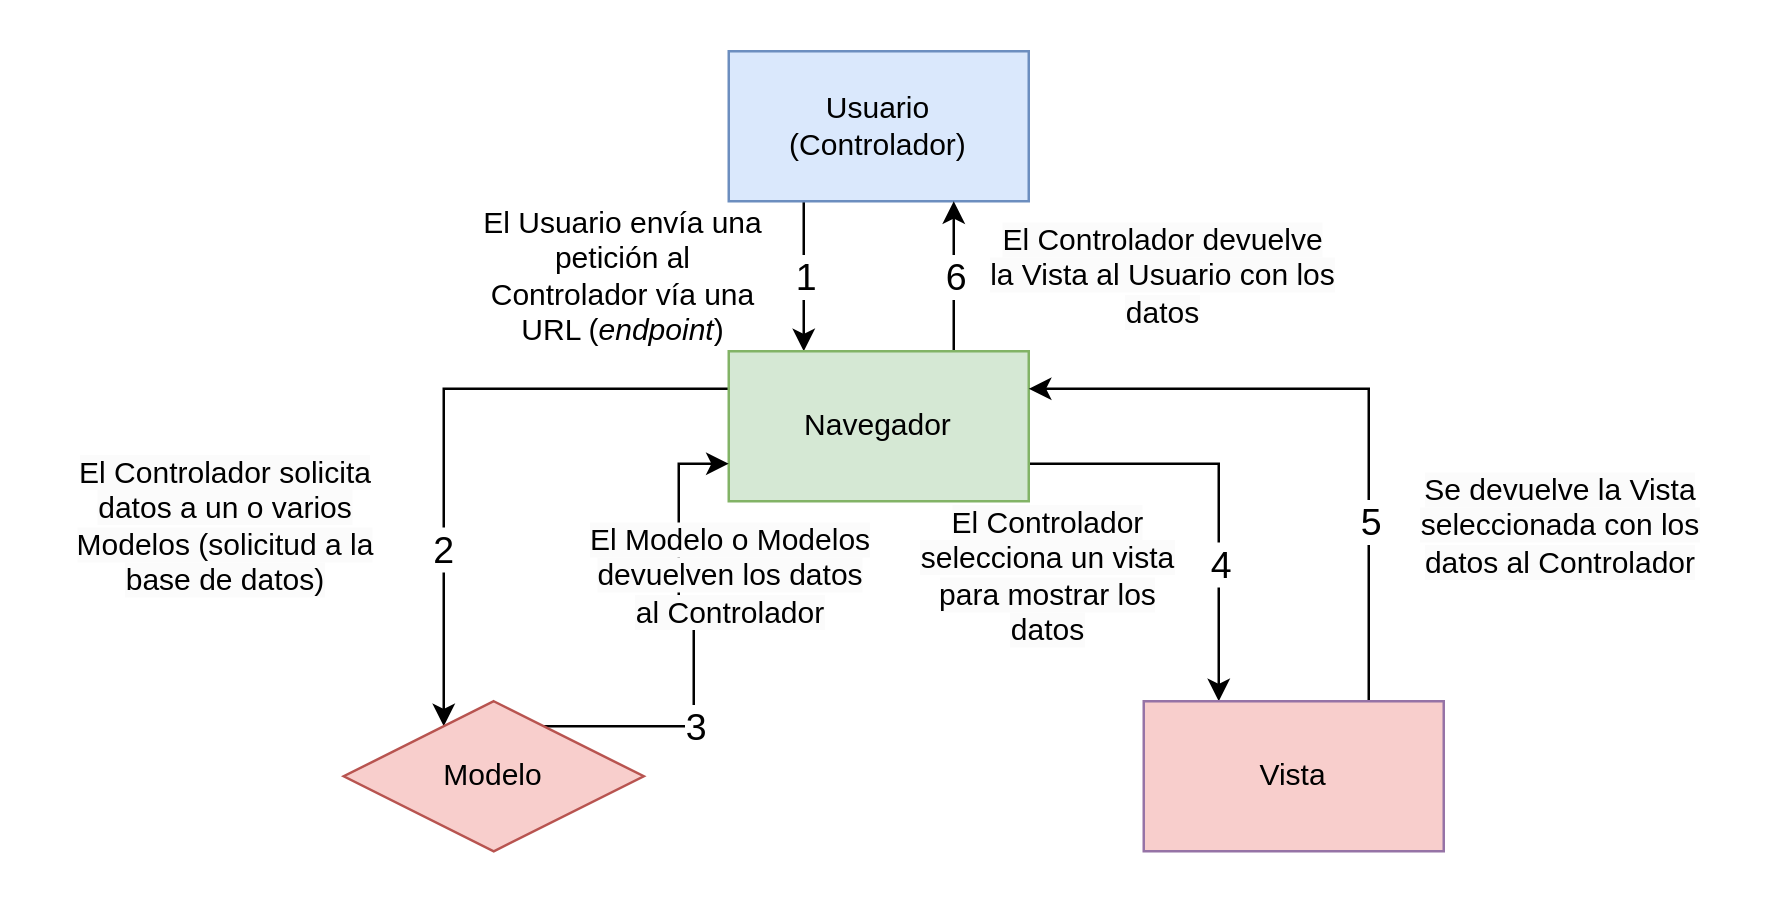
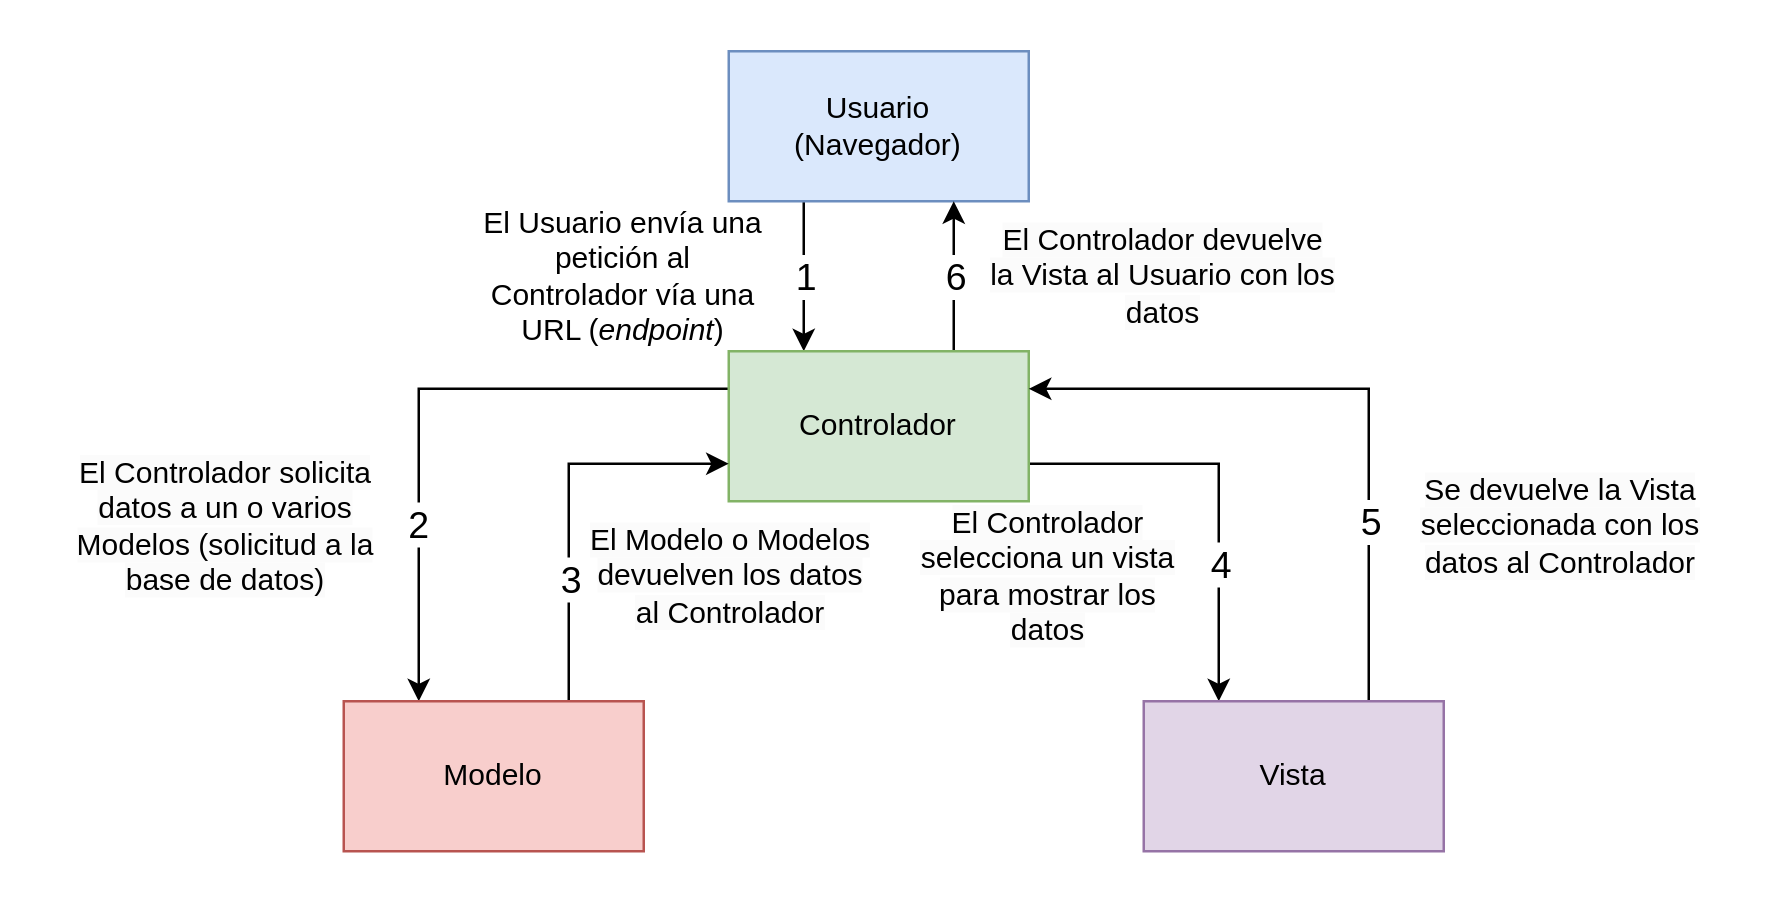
- <mxCell id="4" value="Usuario&lt;div&gt;(Controlador)&lt;/div&gt;" style="rounded=0;whiteSpace=wrap;html=1;fillColor=#dae8fc;strokeColor=#6c8ebf;" vertex="1" parent="1"><mxGeometry x="291" y="20" width="120" height="60" as="geometry" /></mxCell>
+ <mxCell id="4" value="Usuario&lt;div&gt;(Navegador)&lt;/div&gt;" style="rounded=0;whiteSpace=wrap;html=1;fillColor=#dae8fc;strokeColor=#6c8ebf;" vertex="1" parent="1"><mxGeometry x="291" y="20" width="120" height="60" as="geometry" /></mxCell>
- <mxCell id="11" value="Navegador" style="rounded=0;whiteSpace=wrap;html=1;fillColor=#d5e8d4;strokeColor=#82b366;" vertex="1" parent="1"><mxGeometry x="291" y="140" width="120" height="60" as="geometry" /></mxCell>
+ <mxCell id="11" value="Controlador" style="rounded=0;whiteSpace=wrap;html=1;fillColor=#d5e8d4;strokeColor=#82b366;" vertex="1" parent="1"><mxGeometry x="291" y="140" width="120" height="60" as="geometry" /></mxCell>
- <mxCell id="14" value="Modelo" style="rhombus;whiteSpace=wrap;html=1;fillColor=#f8cecc;strokeColor=#b85450;" vertex="1" parent="1"><mxGeometry x="137" y="280" width="120" height="60" as="geometry" /></mxCell>
+ <mxCell id="14" value="Modelo" style="rounded=0;whiteSpace=wrap;html=1;fillColor=#f8cecc;strokeColor=#b85450;" vertex="1" parent="1"><mxGeometry x="137" y="280" width="120" height="60" as="geometry" /></mxCell>
- <mxCell id="17" value="Vista" style="rounded=0;whiteSpace=wrap;html=1;fillColor=#f8cecc;strokeColor=#9673a6;" vertex="1" parent="1"><mxGeometry x="457" y="280" width="120" height="60" as="geometry" /></mxCell>
+ <mxCell id="17" value="Vista" style="rounded=0;whiteSpace=wrap;html=1;fillColor=#e1d5e7;strokeColor=#9673a6;" vertex="1" parent="1"><mxGeometry x="457" y="280" width="120" height="60" as="geometry" /></mxCell>
